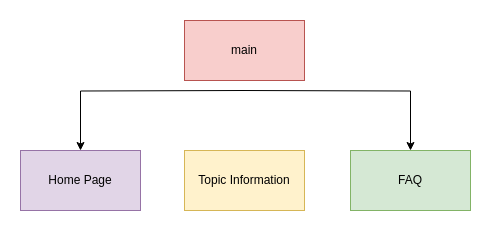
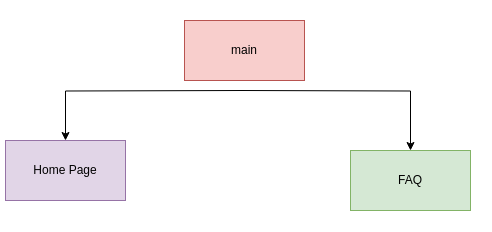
- <mxCell id="5" value="Home Page" style="rounded=0;whiteSpace=wrap;html=1;fillColor=#e1d5e7;strokeColor=#9673a6;" vertex="1" parent="1"><mxGeometry x="20" y="150" width="120" height="60" as="geometry" /></mxCell>
+ <mxCell id="5" value="Home Page" style="rounded=0;whiteSpace=wrap;html=1;fillColor=#e1d5e7;strokeColor=#9673a6;" vertex="1" parent="1"><mxGeometry x="5" y="140" width="120" height="60" as="geometry" /></mxCell>
- <mxCell id="6" value="&lt;br&gt;Topic Information&lt;div&gt;&lt;br/&gt;&lt;/div&gt;" style="rounded=0;whiteSpace=wrap;html=1;fillColor=#fff2cc;strokeColor=#d6b656;" vertex="1" parent="1"><mxGeometry x="184" y="150" width="120" height="60" as="geometry" /></mxCell>
